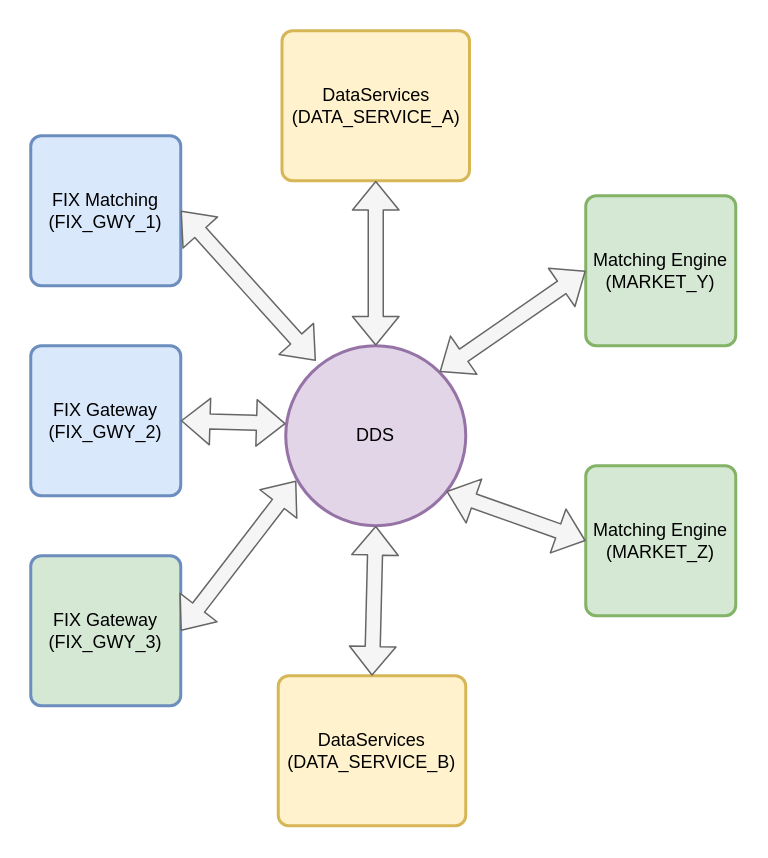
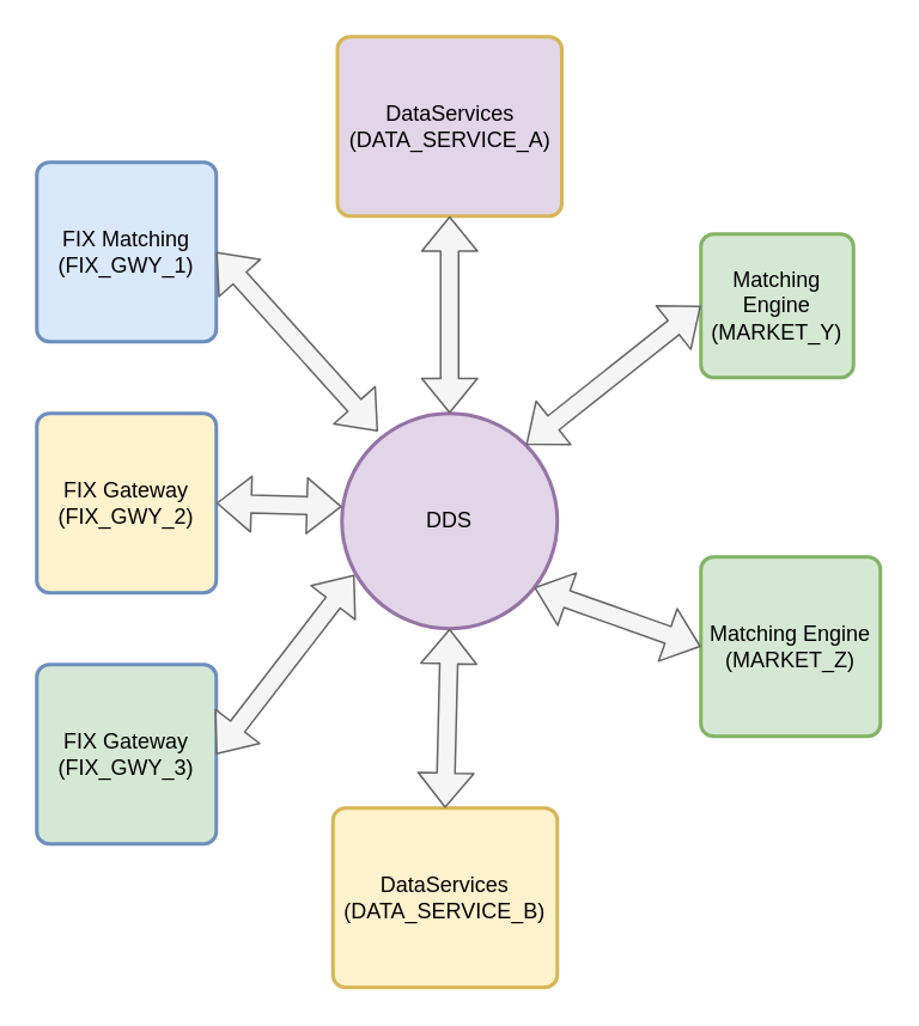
- <mxCell id="5" value="DataServices&lt;br&gt;(DATA_SERVICE_A)" style="rounded=1;whiteSpace=wrap;html=1;absoluteArcSize=1;arcSize=14;strokeWidth=2;fillColor=#fff2cc;strokeColor=#d6b656;" parent="1" vertex="1"><mxGeometry x="187.5" y="20" width="125" height="100" as="geometry" /></mxCell>
+ <mxCell id="5" value="DataServices&lt;br&gt;(DATA_SERVICE_A)" style="rounded=1;whiteSpace=wrap;html=1;absoluteArcSize=1;arcSize=14;strokeWidth=2;fillColor=#e1d5e7;strokeColor=#d6b656;" parent="1" vertex="1"><mxGeometry x="187.5" y="20" width="125" height="100" as="geometry" /></mxCell>
- <mxCell id="2" value="Matching Engine&lt;br&gt;(MARKET_Y)" style="rounded=1;whiteSpace=wrap;html=1;absoluteArcSize=1;arcSize=14;strokeWidth=2;fillColor=#d5e8d4;strokeColor=#82b366;" parent="1" vertex="1"><mxGeometry x="390" y="130" width="100" height="100" as="geometry" /></mxCell>
+ <mxCell id="2" value="Matching Engine&lt;br&gt;(MARKET_Y)" style="rounded=1;whiteSpace=wrap;html=1;absoluteArcSize=1;arcSize=14;strokeWidth=2;fillColor=#d5e8d4;strokeColor=#82b366;" parent="1" vertex="1"><mxGeometry x="390" y="130" width="85" height="80" as="geometry" /></mxCell>
- <mxCell id="7" value="FIX Gateway&lt;br&gt;(FIX_GWY_2)" style="rounded=1;whiteSpace=wrap;html=1;absoluteArcSize=1;arcSize=14;strokeWidth=2;fillColor=#dae8fc;strokeColor=#6c8ebf;" parent="1" vertex="1"><mxGeometry x="20" y="230" width="100" height="100" as="geometry" /></mxCell>
+ <mxCell id="7" value="FIX Gateway&lt;br&gt;(FIX_GWY_2)" style="rounded=1;whiteSpace=wrap;html=1;absoluteArcSize=1;arcSize=14;strokeWidth=2;fillColor=#fff2cc;strokeColor=#6c8ebf;" parent="1" vertex="1"><mxGeometry x="20" y="230" width="100" height="100" as="geometry" /></mxCell>
